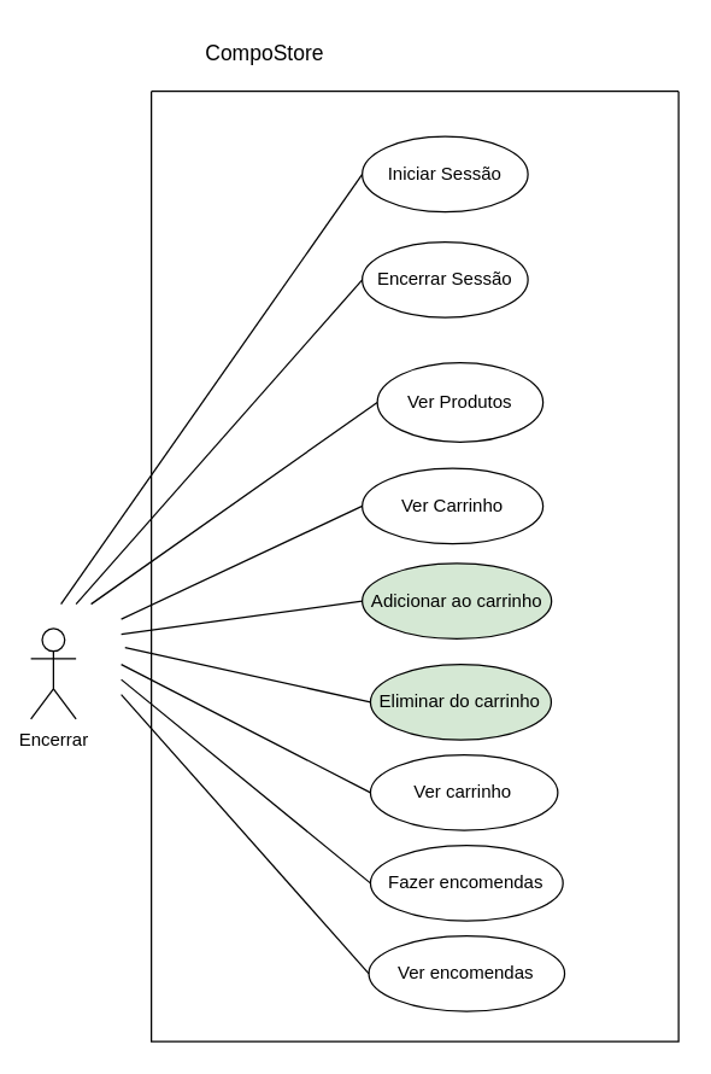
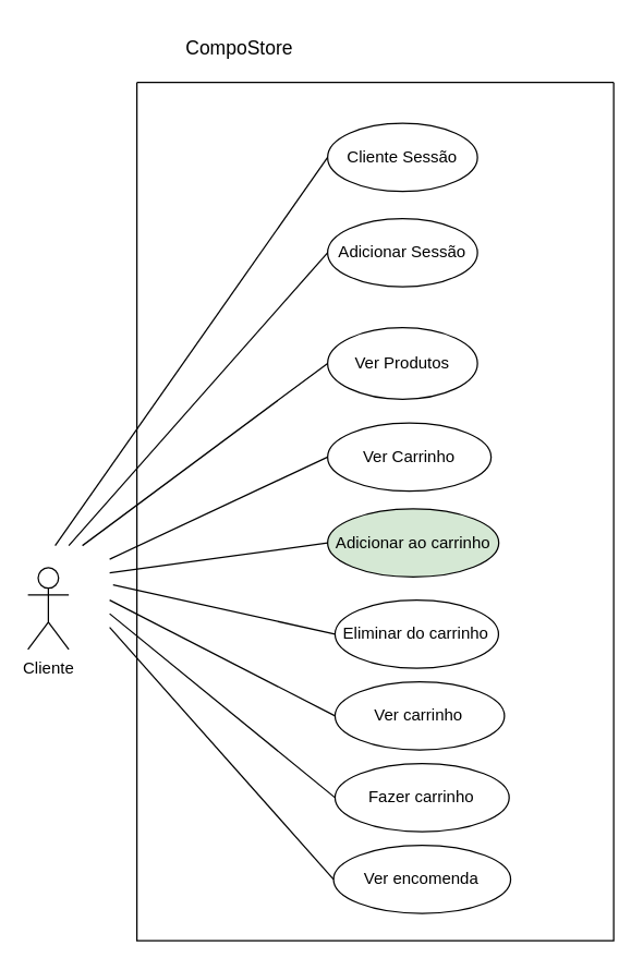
- <mxCell id="17" value="Iniciar Sessão" style="ellipse;whiteSpace=wrap;html=1;labelBackgroundColor=none;" parent="16" vertex="1"><mxGeometry x="140.0" y="30" width="110" height="50" as="geometry" /></mxCell>
+ <mxCell id="17" value="Cliente Sessão" style="ellipse;whiteSpace=wrap;html=1;labelBackgroundColor=none;" parent="16" vertex="1"><mxGeometry x="140.0" y="30" width="110" height="50" as="geometry" /></mxCell>
- <mxCell id="18" value="Encerrar Sessão" style="ellipse;whiteSpace=wrap;html=1;labelBackgroundColor=none;" parent="16" vertex="1"><mxGeometry x="140.0" y="100" width="110" height="50" as="geometry" /></mxCell>
+ <mxCell id="18" value="Adicionar Sessão" style="ellipse;whiteSpace=wrap;html=1;labelBackgroundColor=none;" parent="16" vertex="1"><mxGeometry x="140.0" y="100" width="110" height="50" as="geometry" /></mxCell>
- <mxCell id="19" value="Ver Produtos" style="ellipse;whiteSpace=wrap;html=1;labelBackgroundColor=none;" parent="16" vertex="1"><mxGeometry x="150" y="180" width="110" height="52.5" as="geometry" /></mxCell>
+ <mxCell id="19" value="Ver Produtos" style="ellipse;whiteSpace=wrap;html=1;labelBackgroundColor=none;" parent="16" vertex="1"><mxGeometry x="140.0" y="180" width="110" height="52.5" as="geometry" /></mxCell>
- <mxCell id="9" value="Eliminar do carrinho" style="ellipse;whiteSpace=wrap;html=1;labelBackgroundColor=none;fillColor=#d5e8d4;" parent="1" vertex="1"><mxGeometry x="245.45" y="440" width="120" height="50" as="geometry" /></mxCell>
+ <mxCell id="9" value="Eliminar do carrinho" style="ellipse;whiteSpace=wrap;html=1;labelBackgroundColor=none;" parent="1" vertex="1"><mxGeometry x="245.45" y="440" width="120" height="50" as="geometry" /></mxCell>
- <mxCell id="2" value="Encerrar" style="shape=umlActor;verticalLabelPosition=bottom;verticalAlign=top;html=1;outlineConnect=0;labelBackgroundColor=none;" parent="1" vertex="1"><mxGeometry x="20" y="416.25" width="30" height="60" as="geometry" /></mxCell>
+ <mxCell id="2" value="Cliente" style="shape=umlActor;verticalLabelPosition=bottom;verticalAlign=top;html=1;outlineConnect=0;labelBackgroundColor=none;" parent="1" vertex="1"><mxGeometry x="20" y="416.25" width="30" height="60" as="geometry" /></mxCell>
- <mxCell id="3" value="Fazer encomendas" style="ellipse;whiteSpace=wrap;html=1;labelBackgroundColor=none;" parent="1" vertex="1"><mxGeometry x="245.45" y="560" width="127.81" height="50" as="geometry" /></mxCell>
+ <mxCell id="3" value="Fazer carrinho" style="ellipse;whiteSpace=wrap;html=1;labelBackgroundColor=none;" parent="1" vertex="1"><mxGeometry x="245.45" y="560" width="127.81" height="50" as="geometry" /></mxCell>
- <mxCell id="4" value="Ver encomendas" style="ellipse;whiteSpace=wrap;html=1;labelBackgroundColor=none;" parent="1" vertex="1"><mxGeometry x="244.35" y="620" width="130" height="50" as="geometry" /></mxCell>
+ <mxCell id="4" value="Ver encomenda" style="ellipse;whiteSpace=wrap;html=1;labelBackgroundColor=none;" parent="1" vertex="1"><mxGeometry x="244.35" y="620" width="130" height="50" as="geometry" /></mxCell>
